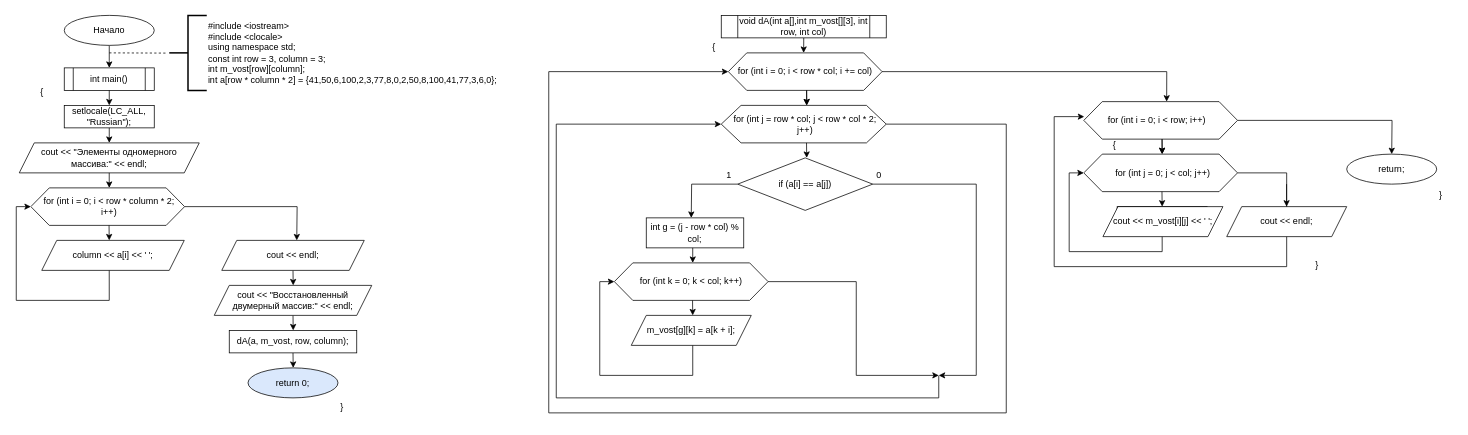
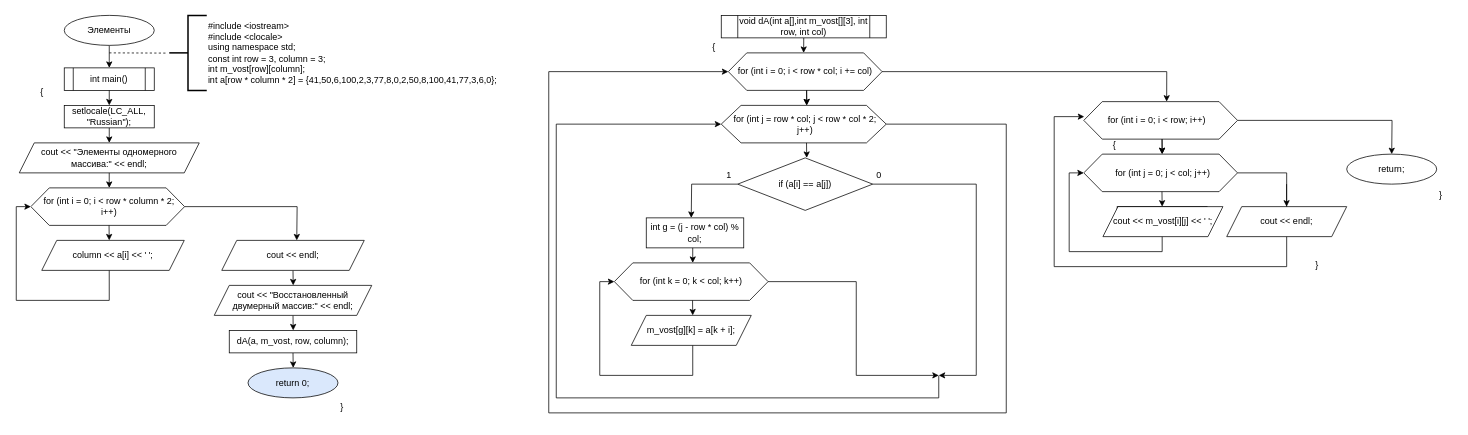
- <mxCell id="3" value="Начало" style="ellipse;whiteSpace=wrap;html=1;" vertex="1" parent="1"><mxGeometry x="85" y="20" width="120" height="40" as="geometry" /></mxCell>
+ <mxCell id="3" value="Элементы" style="ellipse;whiteSpace=wrap;html=1;" vertex="1" parent="1"><mxGeometry x="85" y="20" width="120" height="40" as="geometry" /></mxCell>
